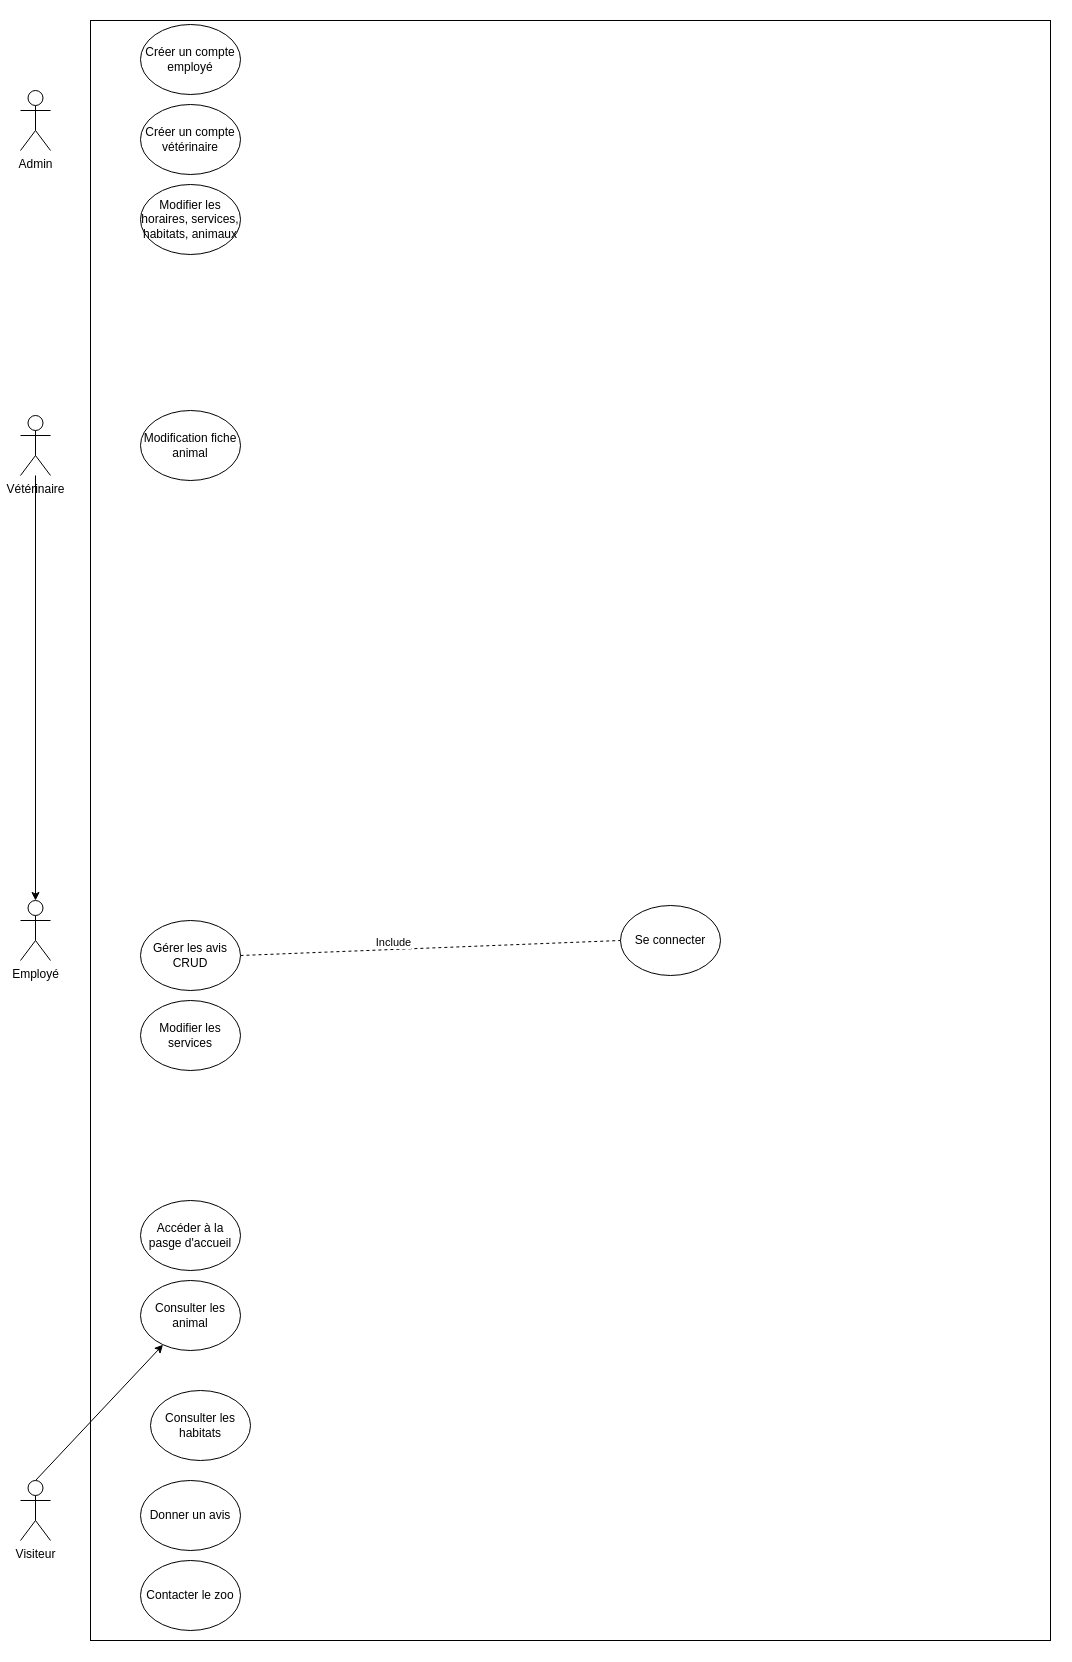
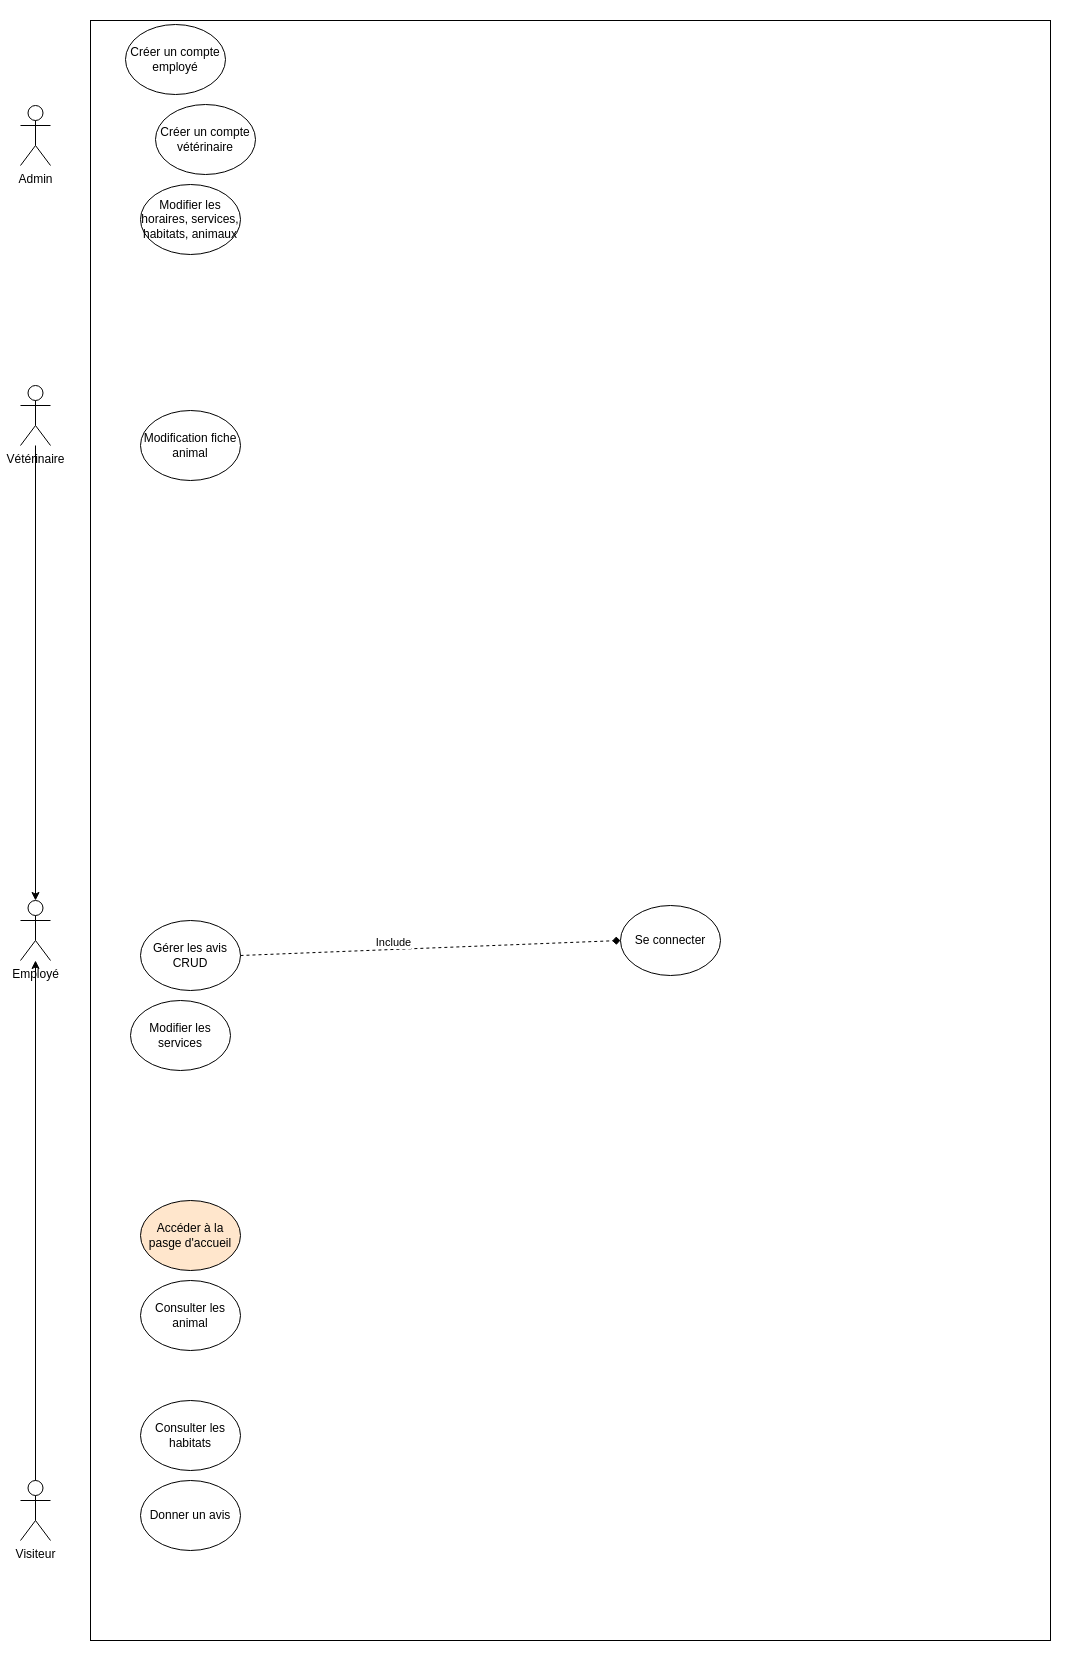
- <mxCell id="18" value="Créer un compte employé" style="ellipse;whiteSpace=wrap;html=1;" parent="1" vertex="1"><mxGeometry x="140" y="24" width="100" height="70" as="geometry" /></mxCell>
+ <mxCell id="18" value="Créer un compte employé" style="ellipse;whiteSpace=wrap;html=1;" parent="1" vertex="1"><mxGeometry x="125" y="24" width="100" height="70" as="geometry" /></mxCell>
- <mxCell id="3" value="Admin" style="shape=umlActor;verticalLabelPosition=bottom;verticalAlign=top;html=1;outlineConnect=0;" parent="1" vertex="1"><mxGeometry x="20" y="90" width="30" height="60" as="geometry" /></mxCell>
+ <mxCell id="3" value="Admin" style="shape=umlActor;verticalLabelPosition=bottom;verticalAlign=top;html=1;outlineConnect=0;" parent="1" vertex="1"><mxGeometry x="20" y="105" width="30" height="60" as="geometry" /></mxCell>
- <mxCell id="19" value="Créer un compte vétérinaire" style="ellipse;whiteSpace=wrap;html=1;" parent="1" vertex="1"><mxGeometry x="140" y="104" width="100" height="70" as="geometry" /></mxCell>
+ <mxCell id="19" value="Créer un compte vétérinaire" style="ellipse;whiteSpace=wrap;html=1;" parent="1" vertex="1"><mxGeometry x="155" y="104" width="100" height="70" as="geometry" /></mxCell>
- <mxCell id="10" value="Vétérinaire" style="shape=umlActor;verticalLabelPosition=bottom;verticalAlign=top;html=1;outlineConnect=0;" parent="1" vertex="1"><mxGeometry x="20" y="415" width="30" height="60" as="geometry" /></mxCell>
+ <mxCell id="10" value="Vétérinaire" style="shape=umlActor;verticalLabelPosition=bottom;verticalAlign=top;html=1;outlineConnect=0;" parent="1" vertex="1"><mxGeometry x="20" y="385" width="30" height="60" as="geometry" /></mxCell>
- <mxCell id="14" value="" style="endArrow=none;dashed=1;html=1;rounded=0;entryX=0;entryY=0.5;entryDx=0;entryDy=0;exitX=1;exitY=0.5;exitDx=0;exitDy=0;" parent="1" source="13" target="12" edge="1"><mxGeometry width="50" height="50" relative="1" as="geometry"><mxPoint x="340" y="1010" as="sourcePoint" /><mxPoint x="390" y="960" as="targetPoint" /></mxGeometry></mxCell>
+ <mxCell id="14" value="" style="endArrow=diamond;dashed=1;html=1;rounded=0;entryX=0;entryY=0.5;entryDx=0;entryDy=0;exitX=1;exitY=0.5;exitDx=0;exitDy=0;" parent="1" source="13" target="12" edge="1"><mxGeometry width="50" height="50" relative="1" as="geometry"><mxPoint x="340" y="1010" as="sourcePoint" /><mxPoint x="390" y="960" as="targetPoint" /></mxGeometry></mxCell>
- <mxCell id="17" value="Modifier les services" style="ellipse;whiteSpace=wrap;html=1;" parent="1" vertex="1"><mxGeometry x="140" y="1000" width="100" height="70" as="geometry" /></mxCell>
+ <mxCell id="17" value="Modifier les services" style="ellipse;whiteSpace=wrap;html=1;" parent="1" vertex="1"><mxGeometry x="130" y="1000" width="100" height="70" as="geometry" /></mxCell>
- <mxCell id="22" value="Accéder à la pasge d'accueil" style="ellipse;whiteSpace=wrap;html=1;" vertex="1" parent="1"><mxGeometry x="140" y="1200" width="100" height="70" as="geometry" /></mxCell>
+ <mxCell id="22" value="Accéder à la pasge d'accueil" style="ellipse;whiteSpace=wrap;html=1;fillColor=#ffe6cc;" vertex="1" parent="1"><mxGeometry x="140" y="1200" width="100" height="70" as="geometry" /></mxCell>
- <mxCell id="16" value="" style="endArrow=classic;html=1;rounded=0;exitX=0.5;exitY=0;exitDx=0;exitDy=0;exitPerimeter=0;" parent="1" source="5" target="8" edge="1"><mxGeometry width="50" height="50" relative="1" as="geometry"><mxPoint x="10" y="820" as="sourcePoint" /><mxPoint x="60" y="770" as="targetPoint" /></mxGeometry></mxCell>
+ <mxCell id="16" value="" style="endArrow=classic;html=1;rounded=0;exitX=0.5;exitY=0;exitDx=0;exitDy=0;exitPerimeter=0;" parent="1" source="5" target="4" edge="1"><mxGeometry width="50" height="50" relative="1" as="geometry"><mxPoint x="10" y="820" as="sourcePoint" /><mxPoint x="60" y="770" as="targetPoint" /></mxGeometry></mxCell>
- <mxCell id="7" value="Consulter les habitats" style="ellipse;whiteSpace=wrap;html=1;" parent="1" vertex="1"><mxGeometry x="150" y="1390" width="100" height="70" as="geometry" /></mxCell>
+ <mxCell id="7" value="Consulter les habitats" style="ellipse;whiteSpace=wrap;html=1;" parent="1" vertex="1"><mxGeometry x="140" y="1400" width="100" height="70" as="geometry" /></mxCell>
- <mxCell id="11" value="Contacter le zoo" style="ellipse;whiteSpace=wrap;html=1;" parent="1" vertex="1"><mxGeometry x="140" y="1560" width="100" height="70" as="geometry" /></mxCell>
